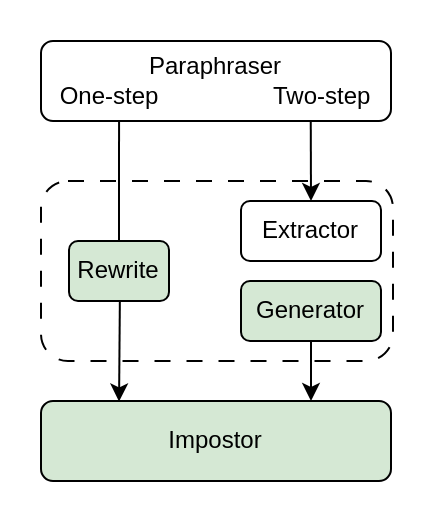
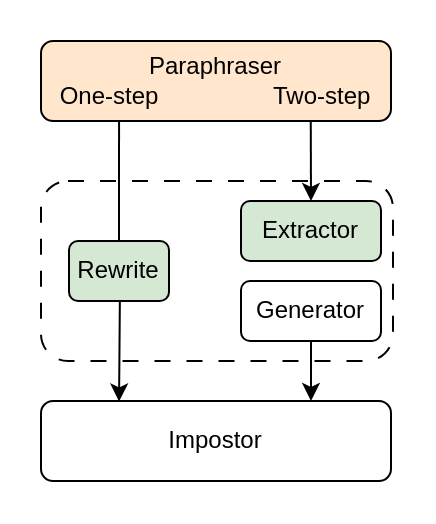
- <mxCell id="2" value="&lt;div&gt;Paraphraser&lt;/div&gt;&lt;div&gt;One-step&lt;span style=&quot;white-space: pre;&quot;&gt;&#09;&lt;/span&gt;&lt;span style=&quot;white-space: pre;&quot;&gt;&#09;&lt;span style=&quot;white-space: pre;&quot;&gt;&#09;&lt;/span&gt;&lt;/span&gt;Two-step&lt;/div&gt;" style="rounded=1;whiteSpace=wrap;html=1;" vertex="1" parent="1"><mxGeometry x="20" y="20" width="175" height="40" as="geometry" /></mxCell>
+ <mxCell id="2" value="&lt;div&gt;Paraphraser&lt;/div&gt;&lt;div&gt;One-step&lt;span style=&quot;white-space: pre;&quot;&gt;&#09;&lt;/span&gt;&lt;span style=&quot;white-space: pre;&quot;&gt;&#09;&lt;span style=&quot;white-space: pre;&quot;&gt;&#09;&lt;/span&gt;&lt;/span&gt;Two-step&lt;/div&gt;" style="rounded=1;whiteSpace=wrap;html=1;fillColor=#ffe6cc;" vertex="1" parent="1"><mxGeometry x="20" y="20" width="175" height="40" as="geometry" /></mxCell>
- <mxCell id="5" value="Extractor" style="rounded=1;whiteSpace=wrap;html=1;" vertex="1" parent="1"><mxGeometry x="120" y="100" width="70" height="30" as="geometry" /></mxCell>
+ <mxCell id="5" value="Extractor" style="rounded=1;whiteSpace=wrap;html=1;fillColor=#d5e8d4;" vertex="1" parent="1"><mxGeometry x="120" y="100" width="70" height="30" as="geometry" /></mxCell>
- <mxCell id="6" value="Generator" style="rounded=1;whiteSpace=wrap;html=1;fillColor=#d5e8d4;" vertex="1" parent="1"><mxGeometry x="120" y="140" width="70" height="30" as="geometry" /></mxCell>
+ <mxCell id="6" value="Generator" style="rounded=1;whiteSpace=wrap;html=1;" vertex="1" parent="1"><mxGeometry x="120" y="140" width="70" height="30" as="geometry" /></mxCell>
- <mxCell id="7" value="Impostor" style="rounded=1;whiteSpace=wrap;html=1;fillColor=#d5e8d4;" vertex="1" parent="1"><mxGeometry x="20" y="200" width="175" height="40" as="geometry" /></mxCell>
+ <mxCell id="7" value="Impostor" style="rounded=1;whiteSpace=wrap;html=1;" vertex="1" parent="1"><mxGeometry x="20" y="200" width="175" height="40" as="geometry" /></mxCell>
